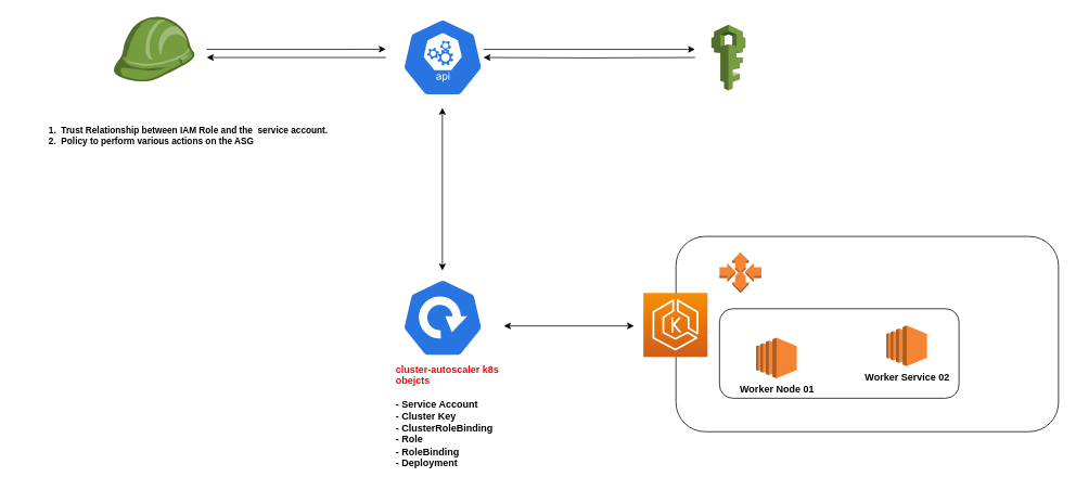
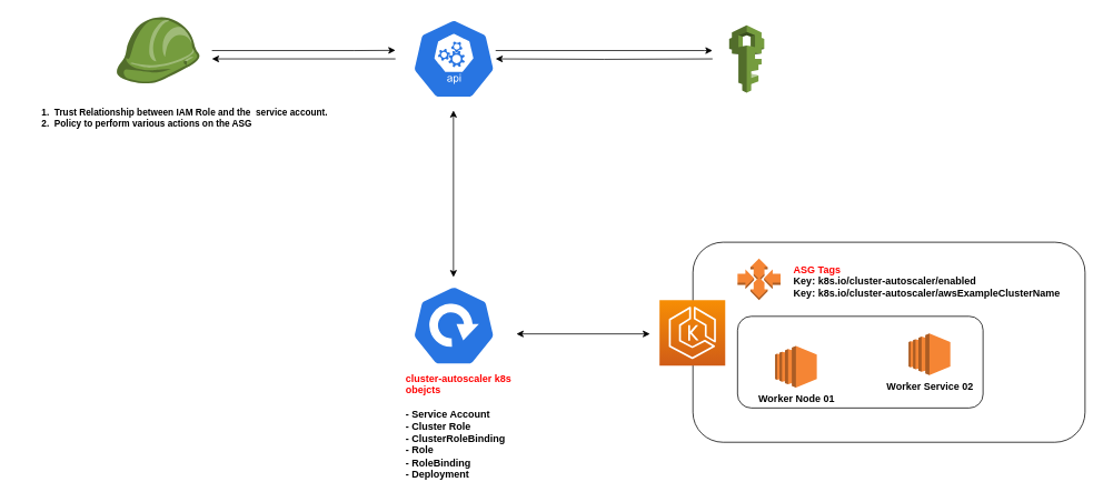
- <mxCell id="4" value="&lt;ol style=&quot;font-size: 11px;&quot;&gt;&lt;li style=&quot;font-size: 11px;&quot;&gt;&amp;nbsp;Trust Relationship between IAM Role and the&amp;nbsp; service account.&lt;/li&gt;&lt;li style=&quot;font-size: 11px;&quot;&gt;&amp;nbsp;Policy to perform various actions on the ASG&lt;/li&gt;&lt;/ol&gt;" style="text;html=1;fillColor=none;align=left;verticalAlign=top;rounded=0;fontStyle=1;labelPosition=center;verticalLabelPosition=middle;labelBackgroundColor=#ffffff;labelBorderColor=none;fontSize=11;whiteSpace=wrap;shadow=0;" vertex="1" parent="1"><mxGeometry x="30" y="135.5" width="380" height="65.75" as="geometry" /></mxCell>
+ <mxCell id="4" value="&lt;ol style=&quot;font-size: 11px;&quot;&gt;&lt;li style=&quot;font-size: 11px;&quot;&gt;&amp;nbsp;Trust Relationship between IAM Role and the&amp;nbsp; service account.&lt;/li&gt;&lt;li style=&quot;font-size: 11px;&quot;&gt;&amp;nbsp;Policy to perform various actions on the ASG&lt;/li&gt;&lt;/ol&gt;" style="text;html=1;fillColor=none;align=left;verticalAlign=top;rounded=0;fontStyle=1;labelPosition=center;verticalLabelPosition=middle;labelBackgroundColor=#ffffff;labelBorderColor=none;fontSize=11;whiteSpace=wrap;shadow=0;" vertex="1" parent="1"><mxGeometry x="20" y="110.5" width="380" height="65.75" as="geometry" /></mxCell>
+ <mxCell id="6" value="&lt;div&gt;&lt;font color=&quot;#ff0000&quot;&gt;ASG Tags&lt;/font&gt;&lt;/div&gt;&lt;div&gt;&lt;span&gt;&#09;&lt;/span&gt;Key: k8s.io/cluster-autoscaler/enabled&lt;/div&gt;&lt;div&gt;Key: k8s.io/cluster-autoscaler/awsExampleClusterName&lt;/div&gt;" style="text;html=1;strokeColor=none;fillColor=none;align=left;verticalAlign=top;whiteSpace=wrap;rounded=0;labelBackgroundColor=#ffffff;fontStyle=1" vertex="1" parent="1"><mxGeometry x="948.5" y="309.38" width="330" height="37.62" as="geometry" /></mxCell>
- <mxCell id="7" value="&lt;font color=&quot;#ff0000&quot;&gt;cluster-autoscaler k8s obejcts&lt;br&gt;&lt;/font&gt;&lt;br&gt;-  Service Account&lt;br&gt;-  Cluster Key&#09;&lt;br&gt;-  ClusterRoleBinding&#09;&lt;br&gt;-  Role&#09;&lt;br&gt;-  RoleBinding&#09;&lt;br&gt;-  Deployment" style="text;html=1;strokeColor=none;fillColor=none;align=left;verticalAlign=top;whiteSpace=wrap;rounded=0;labelBackgroundColor=#ffffff;fontStyle=1" vertex="1" parent="1"><mxGeometry x="483.5" y="440" width="150" height="140" as="geometry" /></mxCell>
+ <mxCell id="7" value="&lt;font color=&quot;#ff0000&quot;&gt;cluster-autoscaler k8s obejcts&lt;br&gt;&lt;/font&gt;&lt;br&gt;-  Service Account&lt;br&gt;-  Cluster Role&#09;&lt;br&gt;-  ClusterRoleBinding&#09;&lt;br&gt;-  Role&#09;&lt;br&gt;-  RoleBinding&#09;&lt;br&gt;-  Deployment" style="text;html=1;strokeColor=none;fillColor=none;align=left;verticalAlign=top;whiteSpace=wrap;rounded=0;labelBackgroundColor=#ffffff;fontStyle=1" vertex="1" parent="1"><mxGeometry x="483.5" y="440" width="150" height="140" as="geometry" /></mxCell>
